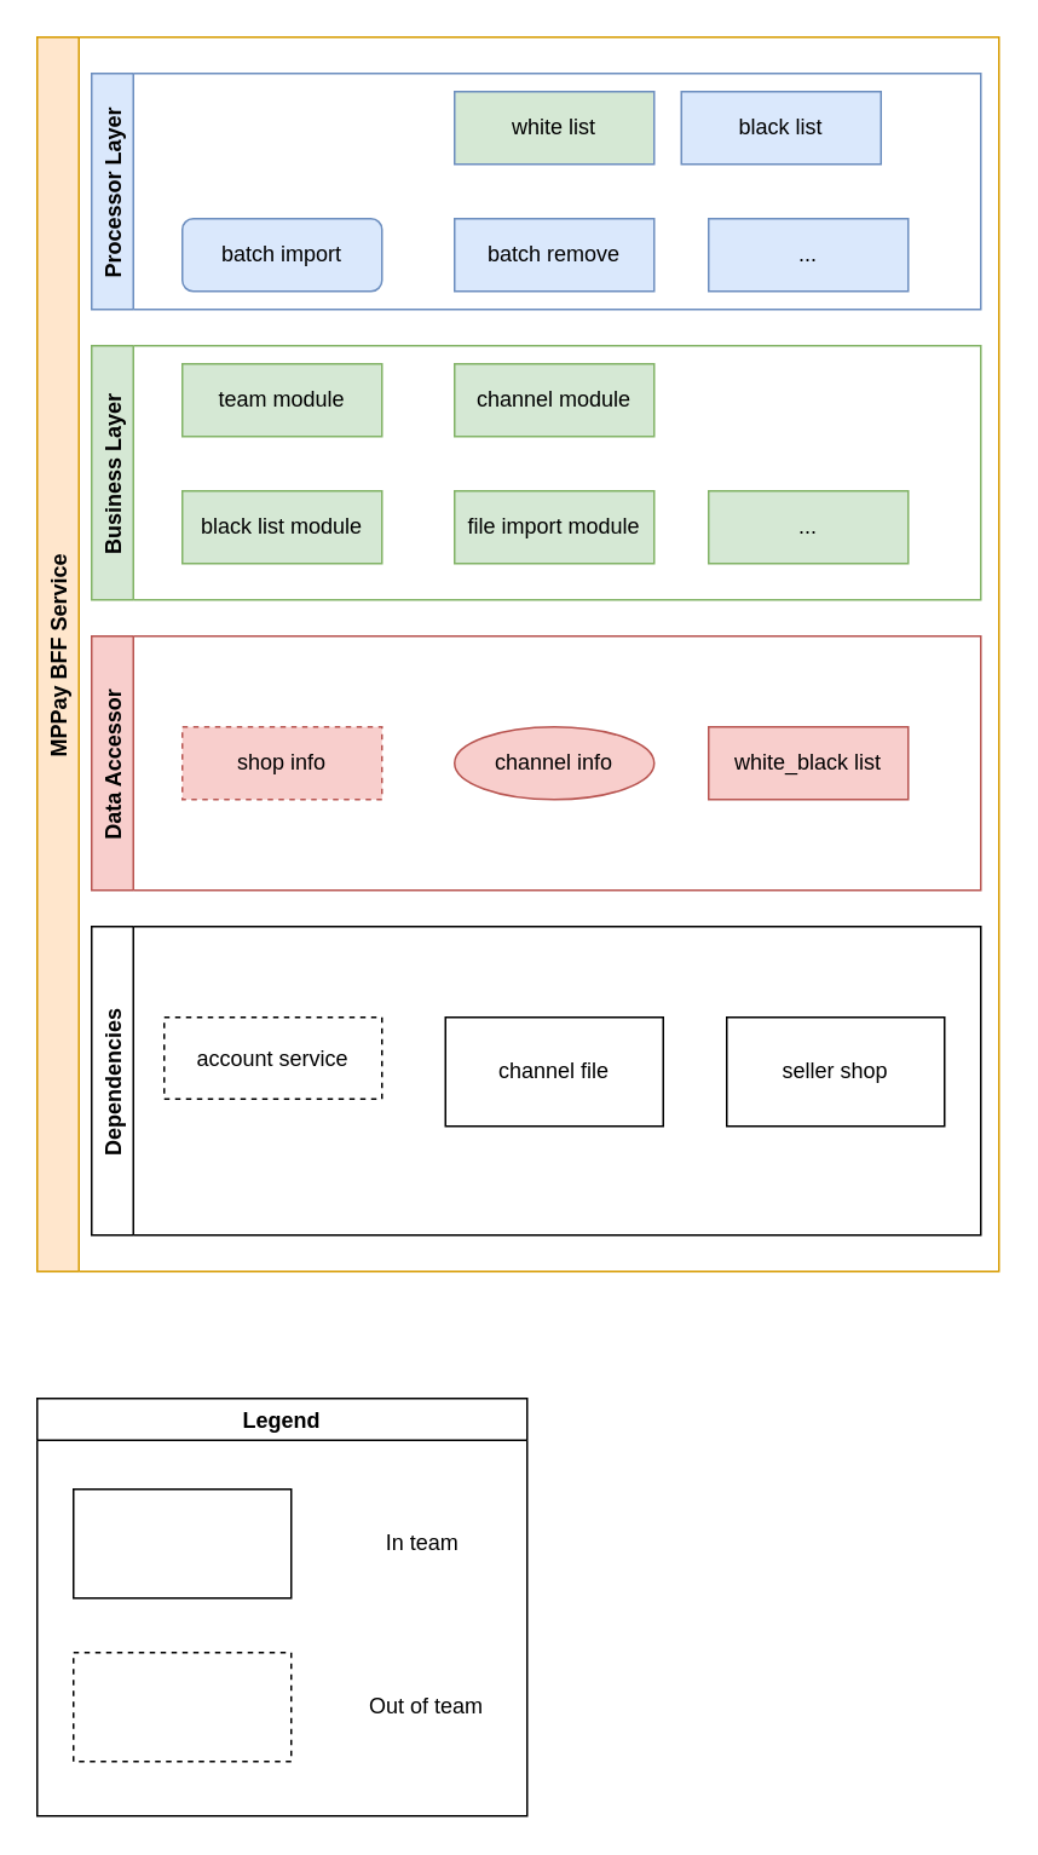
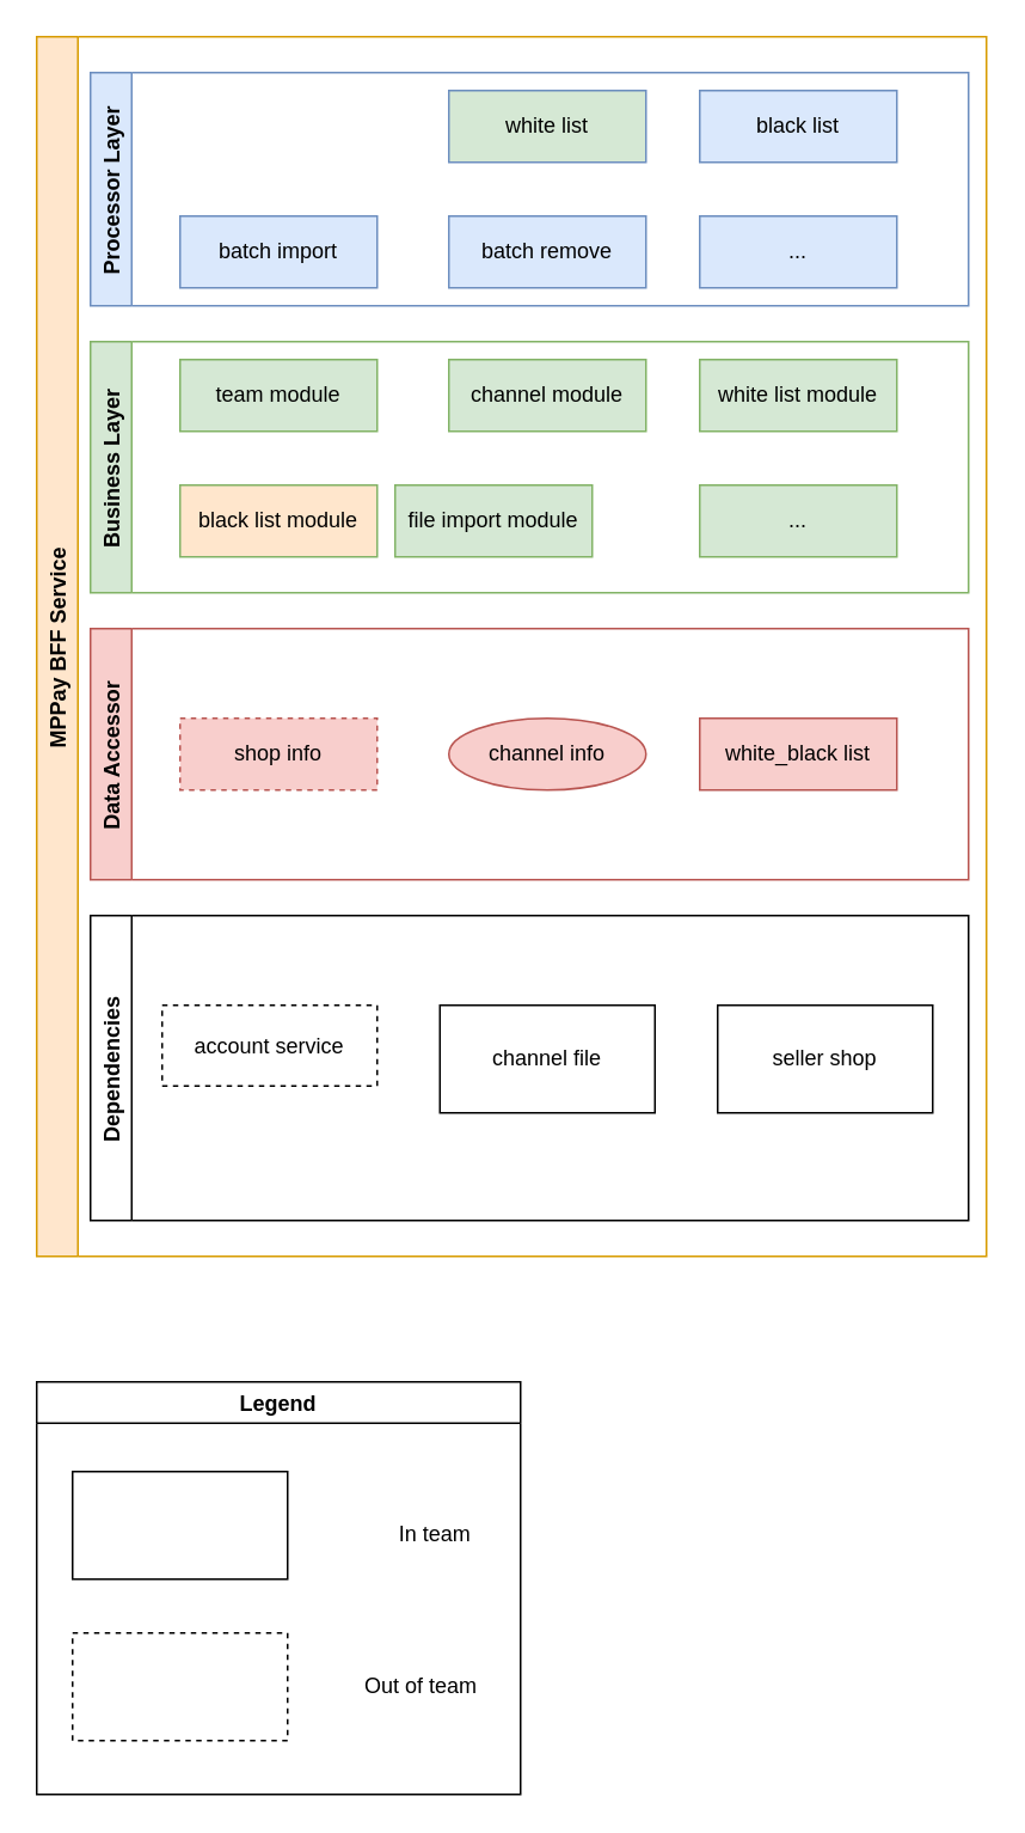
- <mxCell id="5" value="black list" style="rounded=0;whiteSpace=wrap;html=1;fillColor=#dae8fc;strokeColor=#6c8ebf;" vertex="1" parent="3"><mxGeometry x="325" y="10" width="110" height="40" as="geometry" /></mxCell>
+ <mxCell id="5" value="black list" style="rounded=0;whiteSpace=wrap;html=1;fillColor=#dae8fc;strokeColor=#6c8ebf;" vertex="1" parent="3"><mxGeometry x="340" y="10" width="110" height="40" as="geometry" /></mxCell>
- <mxCell id="6" value="batch import" style="whiteSpace=wrap;html=1;fillColor=#dae8fc;strokeColor=#6c8ebf;rounded=1;" vertex="1" parent="3"><mxGeometry x="50" y="80" width="110" height="40" as="geometry" /></mxCell>
+ <mxCell id="6" value="batch import" style="rounded=0;whiteSpace=wrap;html=1;fillColor=#dae8fc;strokeColor=#6c8ebf;" vertex="1" parent="3"><mxGeometry x="50" y="80" width="110" height="40" as="geometry" /></mxCell>
+ <mxCell id="12" value="white list module" style="rounded=0;whiteSpace=wrap;html=1;fillColor=#d5e8d4;strokeColor=#82b366;" vertex="1" parent="9"><mxGeometry x="340" y="10" width="110" height="40" as="geometry" /></mxCell>
- <mxCell id="13" value="black list module" style="rounded=0;whiteSpace=wrap;html=1;fillColor=#d5e8d4;strokeColor=#82b366;" vertex="1" parent="9"><mxGeometry x="50" y="80" width="110" height="40" as="geometry" /></mxCell>
+ <mxCell id="13" value="black list module" style="rounded=0;whiteSpace=wrap;html=1;fillColor=#ffe6cc;strokeColor=#82b366;" vertex="1" parent="9"><mxGeometry x="50" y="80" width="110" height="40" as="geometry" /></mxCell>
- <mxCell id="14" value="file import module" style="rounded=0;whiteSpace=wrap;html=1;fillColor=#d5e8d4;strokeColor=#82b366;" vertex="1" parent="9"><mxGeometry x="200" y="80" width="110" height="40" as="geometry" /></mxCell>
+ <mxCell id="14" value="file import module" style="rounded=0;whiteSpace=wrap;html=1;fillColor=#d5e8d4;strokeColor=#82b366;" vertex="1" parent="9"><mxGeometry x="170" y="80" width="110" height="40" as="geometry" /></mxCell>
- <mxCell id="26" value="In team" style="text;html=1;strokeColor=none;fillColor=none;align=center;verticalAlign=middle;whiteSpace=wrap;rounded=0;dashed=1;" vertex="1" parent="24"><mxGeometry x="185" y="45" width="55" height="70" as="geometry" /></mxCell>
+ <mxCell id="26" value="In team" style="text;html=1;strokeColor=none;fillColor=none;align=center;verticalAlign=middle;whiteSpace=wrap;rounded=0;dashed=1;" vertex="1" parent="24"><mxGeometry x="195" y="50" width="55" height="70" as="geometry" /></mxCell>
